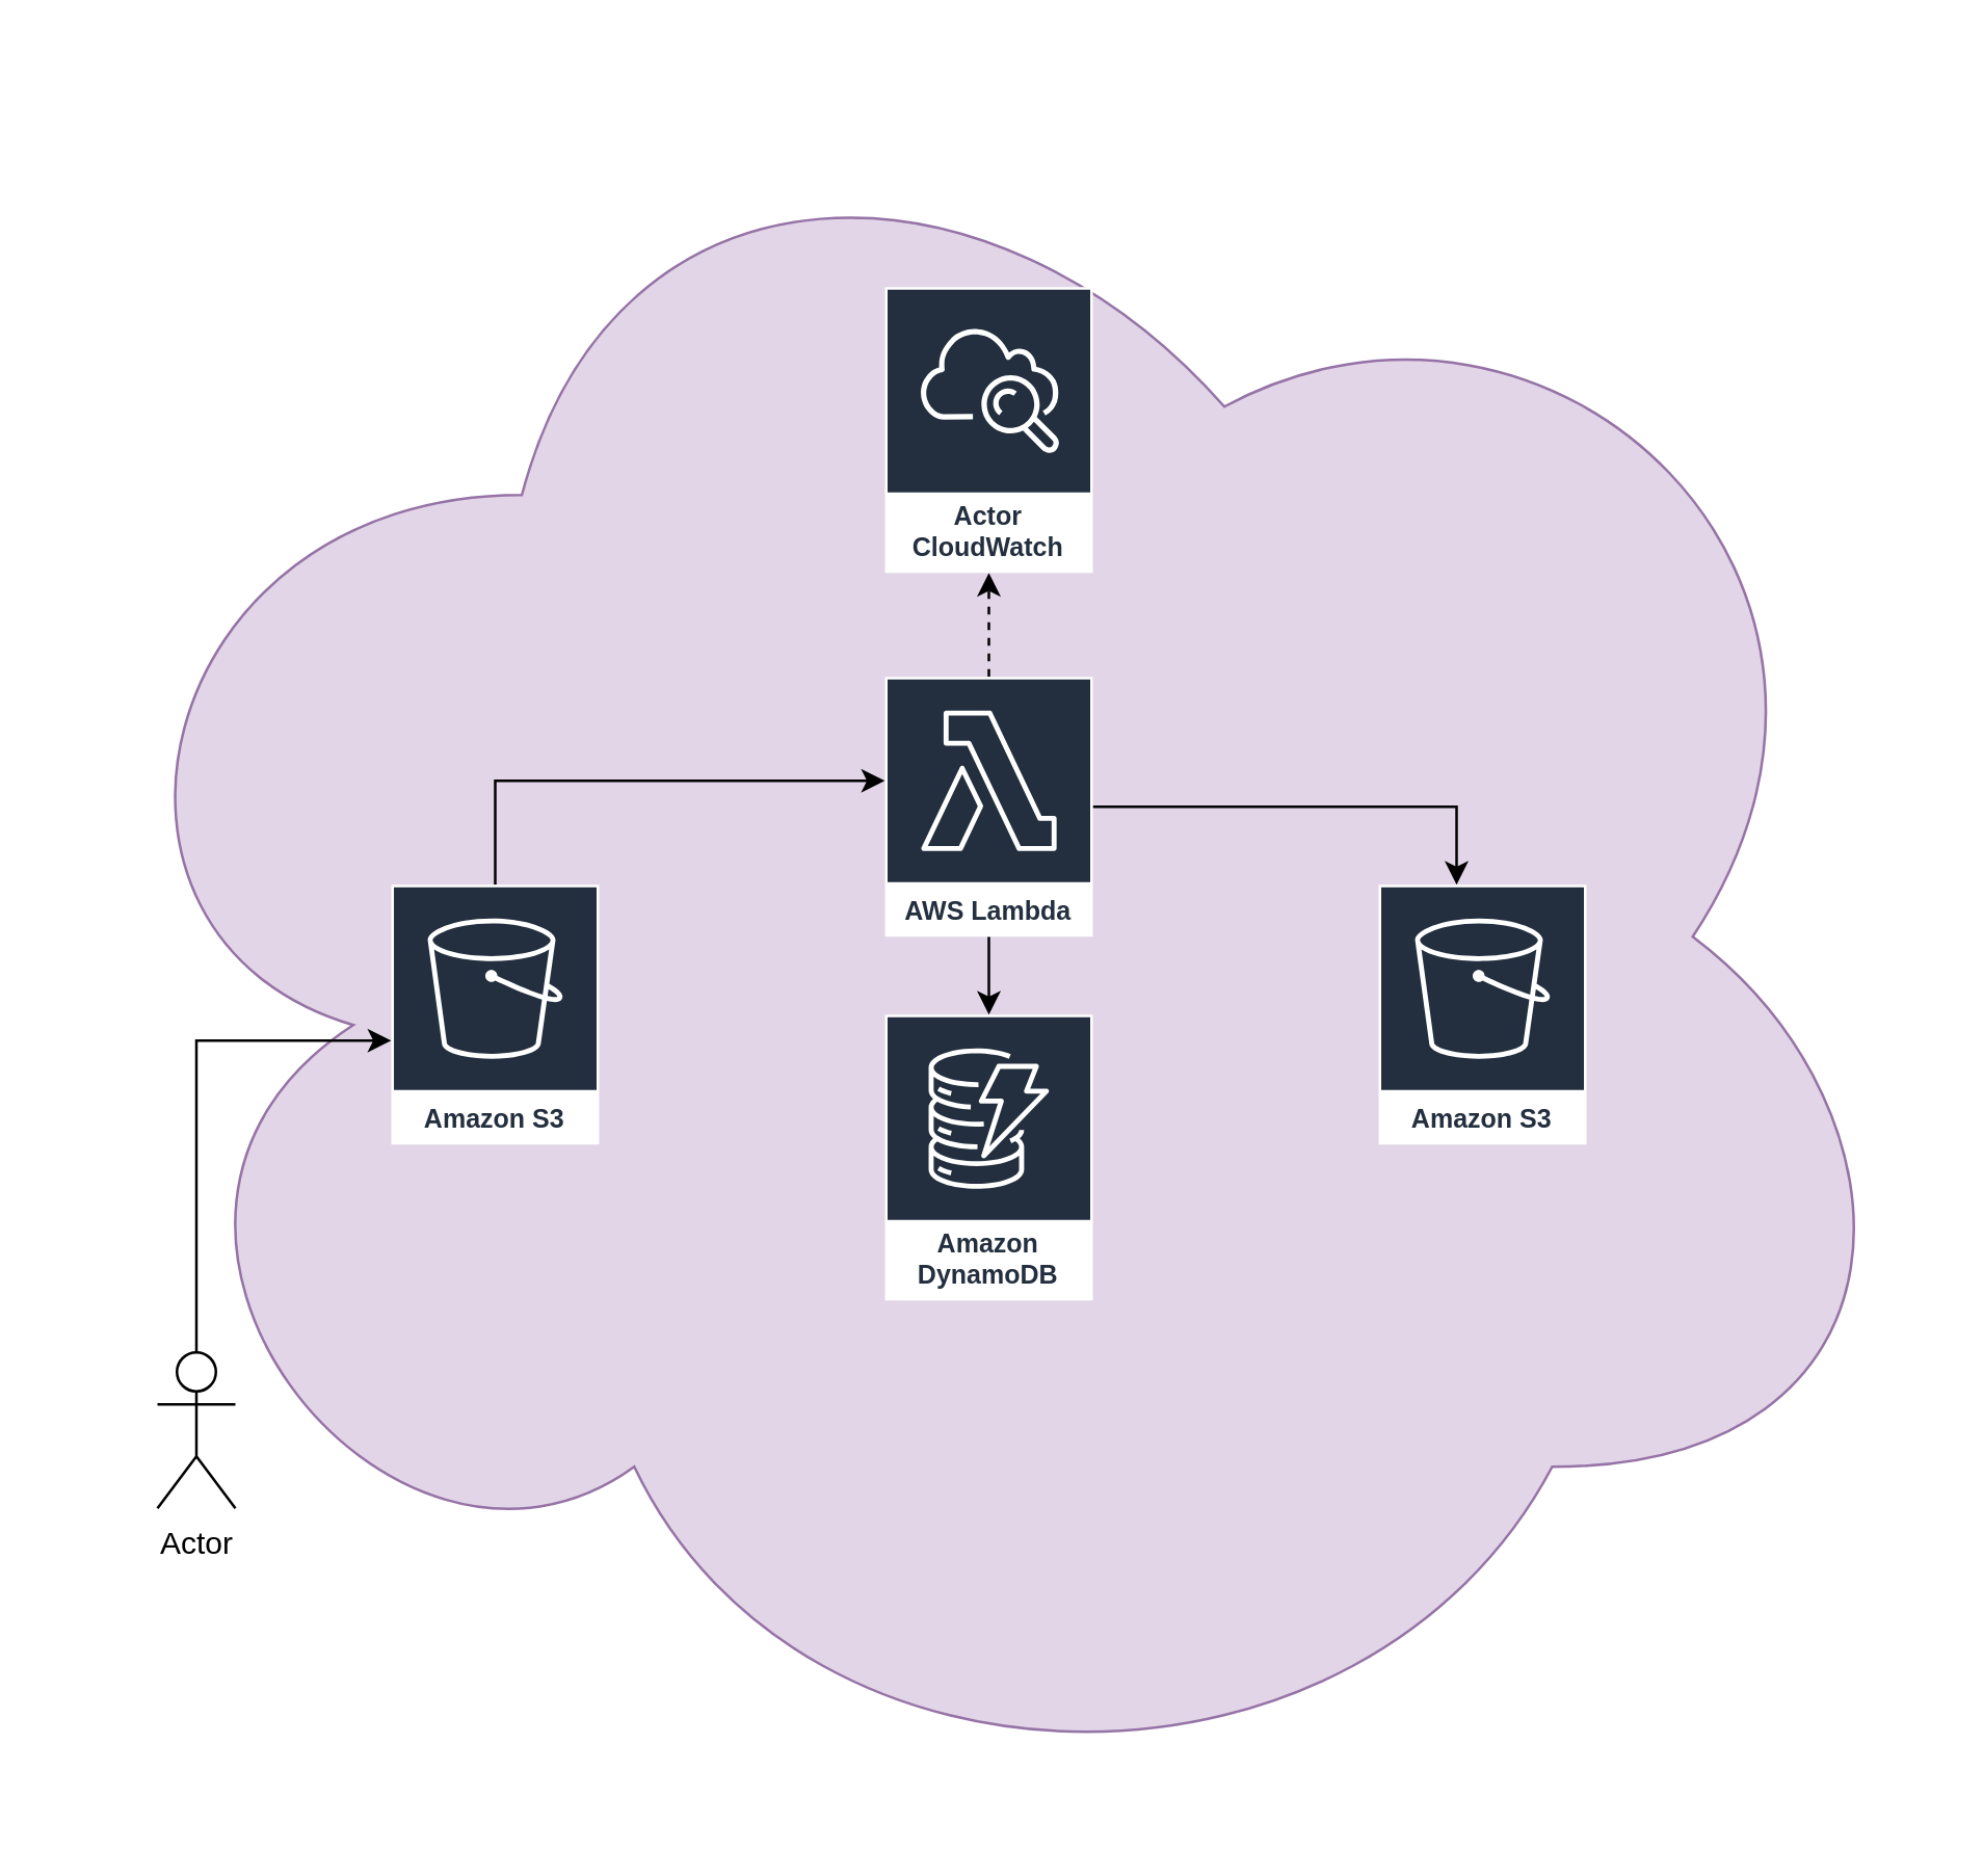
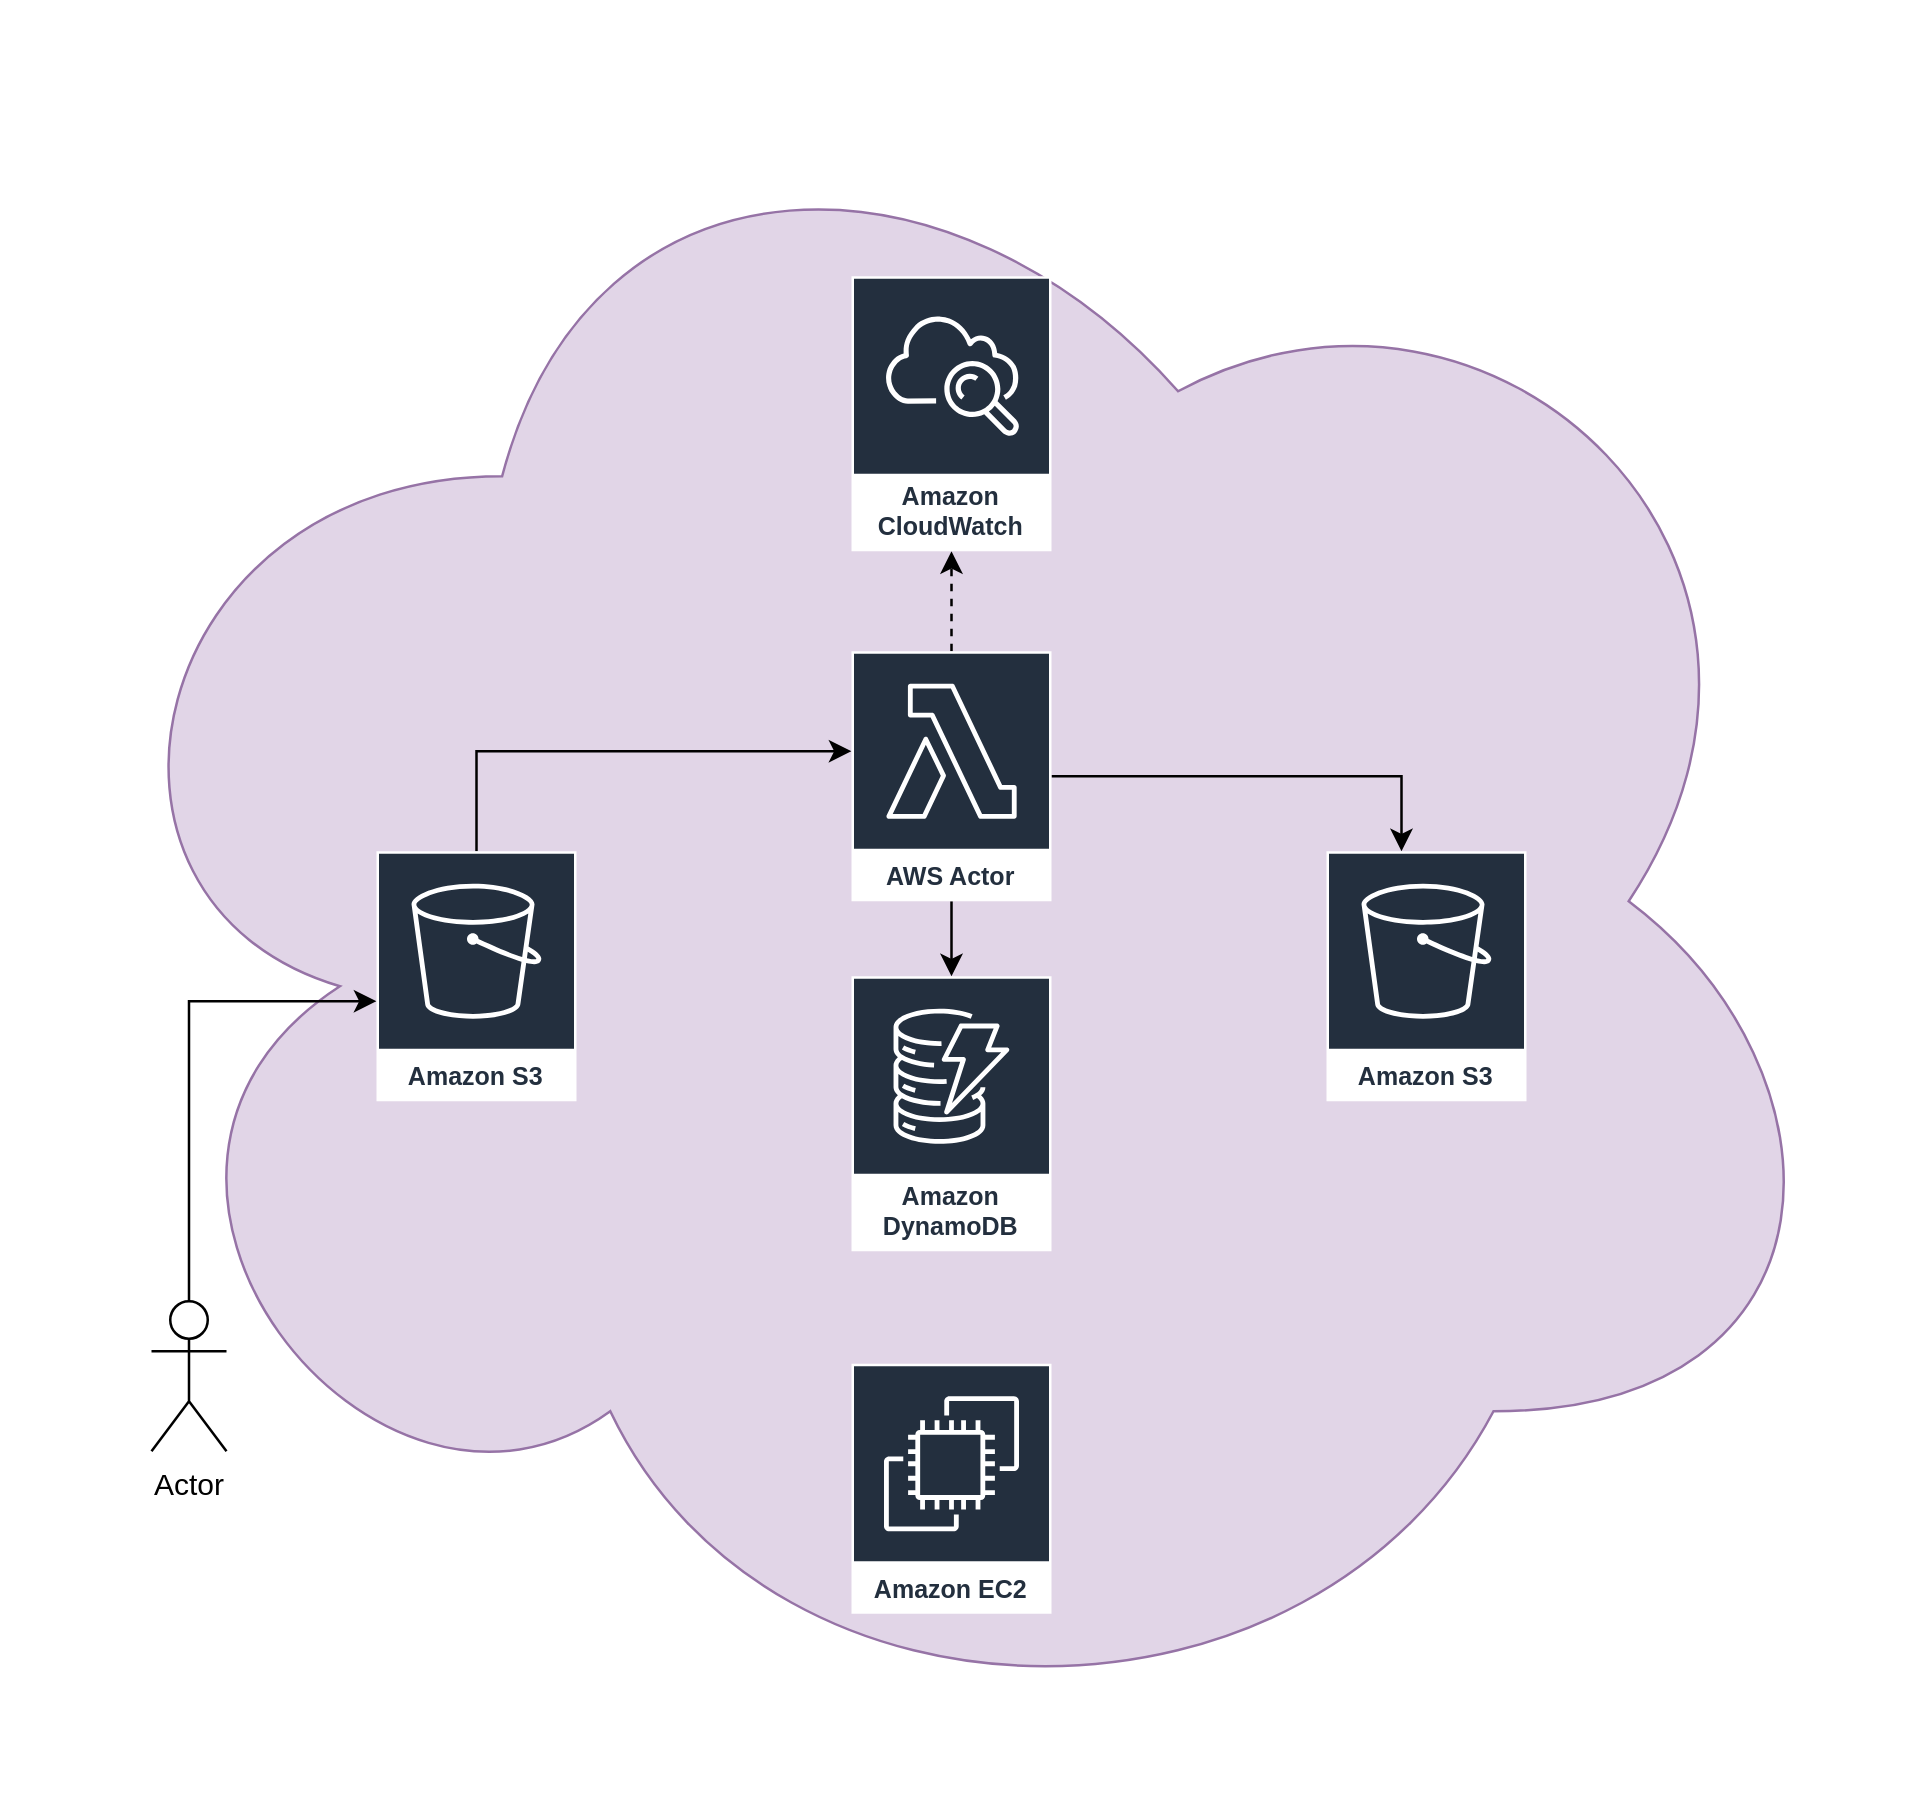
- <mxCell id="14" value="Actor CloudWatch" style="sketch=0;outlineConnect=0;fontColor=#232F3E;gradientColor=none;strokeColor=#ffffff;fillColor=#232F3E;dashed=0;verticalLabelPosition=middle;verticalAlign=bottom;align=center;html=1;whiteSpace=wrap;fontSize=10;fontStyle=1;spacing=3;shape=mxgraph.aws4.productIcon;prIcon=mxgraph.aws4.cloudwatch;" vertex="1" parent="1"><mxGeometry x="340" y="110" width="80" height="110" as="geometry" /></mxCell>
+ <mxCell id="14" value="Amazon CloudWatch" style="sketch=0;outlineConnect=0;fontColor=#232F3E;gradientColor=none;strokeColor=#ffffff;fillColor=#232F3E;dashed=0;verticalLabelPosition=middle;verticalAlign=bottom;align=center;html=1;whiteSpace=wrap;fontSize=10;fontStyle=1;spacing=3;shape=mxgraph.aws4.productIcon;prIcon=mxgraph.aws4.cloudwatch;" vertex="1" parent="1"><mxGeometry x="340" y="110" width="80" height="110" as="geometry" /></mxCell>
- <mxCell id="10" value="AWS Lambda" style="sketch=0;outlineConnect=0;fontColor=#232F3E;gradientColor=none;strokeColor=#ffffff;fillColor=#232F3E;dashed=0;verticalLabelPosition=middle;verticalAlign=bottom;align=center;html=1;whiteSpace=wrap;fontSize=10;fontStyle=1;spacing=3;shape=mxgraph.aws4.productIcon;prIcon=mxgraph.aws4.lambda;" vertex="1" parent="1"><mxGeometry x="340" y="260" width="80" height="100" as="geometry" /></mxCell>
+ <mxCell id="10" value="AWS Actor" style="sketch=0;outlineConnect=0;fontColor=#232F3E;gradientColor=none;strokeColor=#ffffff;fillColor=#232F3E;dashed=0;verticalLabelPosition=middle;verticalAlign=bottom;align=center;html=1;whiteSpace=wrap;fontSize=10;fontStyle=1;spacing=3;shape=mxgraph.aws4.productIcon;prIcon=mxgraph.aws4.lambda;" vertex="1" parent="1"><mxGeometry x="340" y="260" width="80" height="100" as="geometry" /></mxCell>
+ <mxCell id="12" value="Amazon EC2" style="sketch=0;outlineConnect=0;fontColor=#232F3E;gradientColor=none;strokeColor=#ffffff;fillColor=#232F3E;dashed=0;verticalLabelPosition=middle;verticalAlign=bottom;align=center;html=1;whiteSpace=wrap;fontSize=10;fontStyle=1;spacing=3;shape=mxgraph.aws4.productIcon;prIcon=mxgraph.aws4.ec2;" vertex="1" parent="1"><mxGeometry x="340" y="545" width="80" height="100" as="geometry" /></mxCell>
